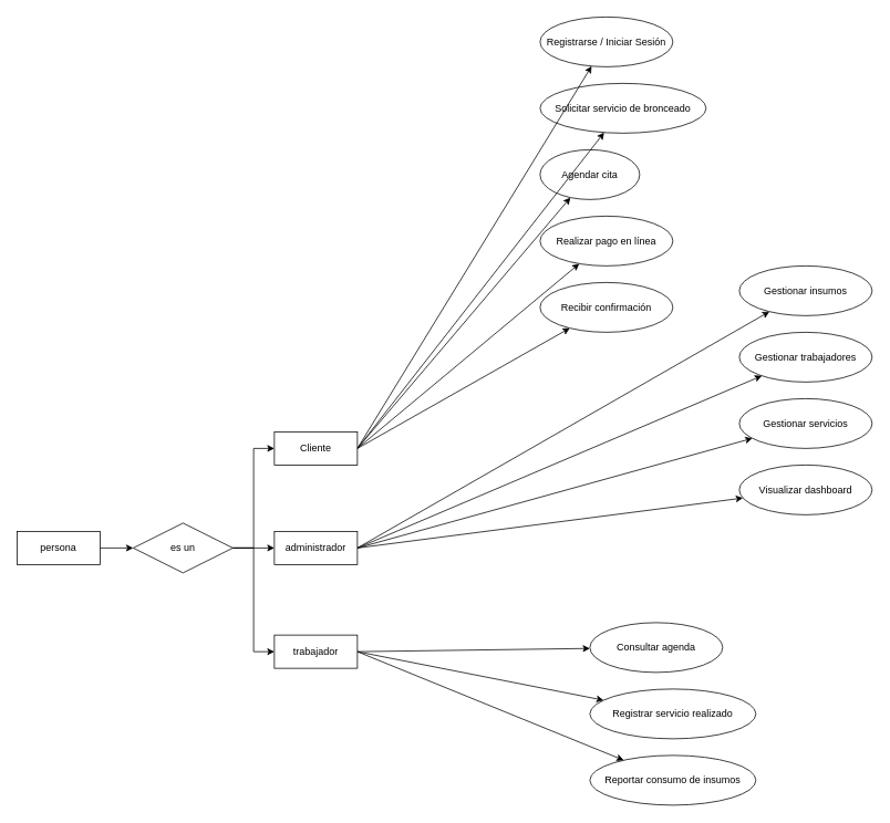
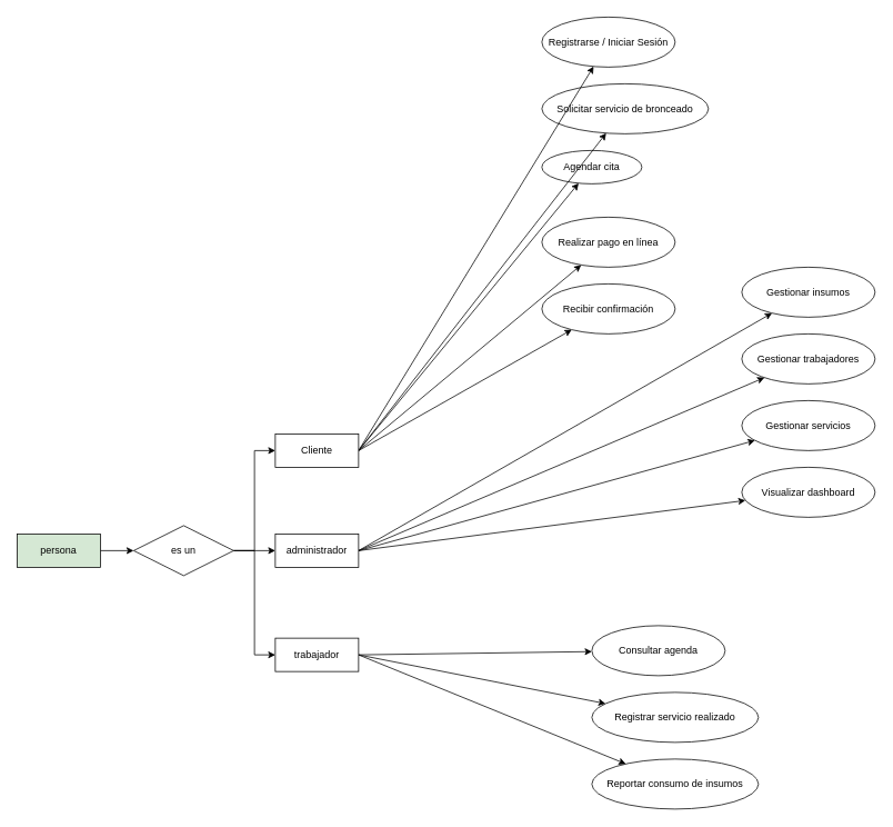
- <mxCell id="4" value="Agendar cita" style="ellipse;whiteSpace=wrap;" parent="1" vertex="1"><mxGeometry x="650" y="180" width="120" height="60" as="geometry" /></mxCell>
+ <mxCell id="4" value="Agendar cita" style="ellipse;whiteSpace=wrap;" parent="1" vertex="1"><mxGeometry x="650" y="180" width="120" height="40" as="geometry" /></mxCell>
- <mxCell id="34" value="persona" style="whiteSpace=wrap;html=1;align=center;" vertex="1" parent="1"><mxGeometry x="20" y="640" width="100" height="40" as="geometry" /></mxCell>
+ <mxCell id="34" value="persona" style="whiteSpace=wrap;html=1;align=center;fillColor=#d5e8d4;" vertex="1" parent="1"><mxGeometry x="20" y="640" width="100" height="40" as="geometry" /></mxCell>
